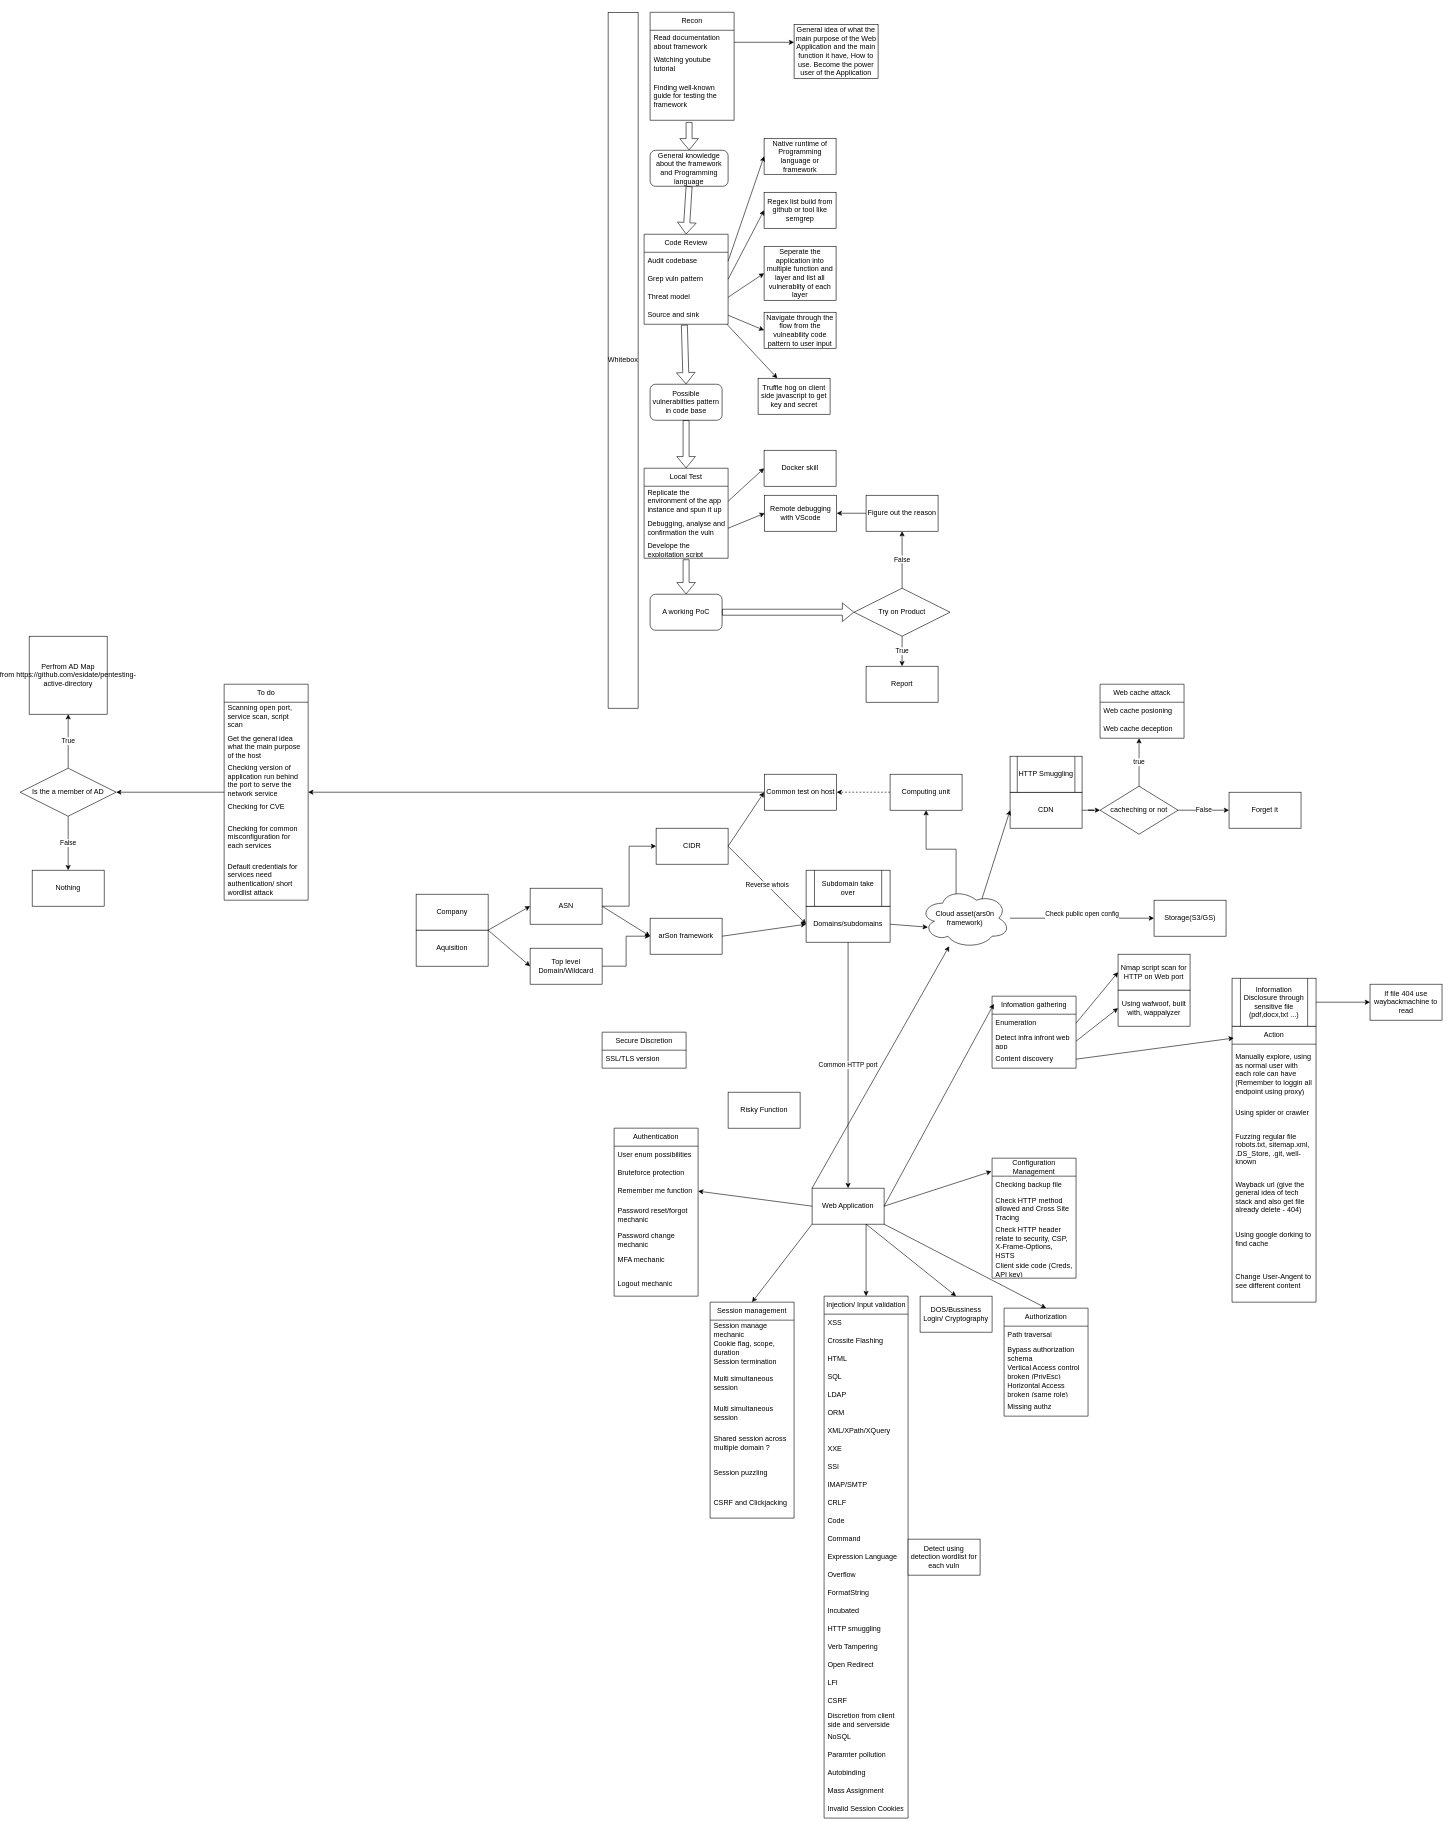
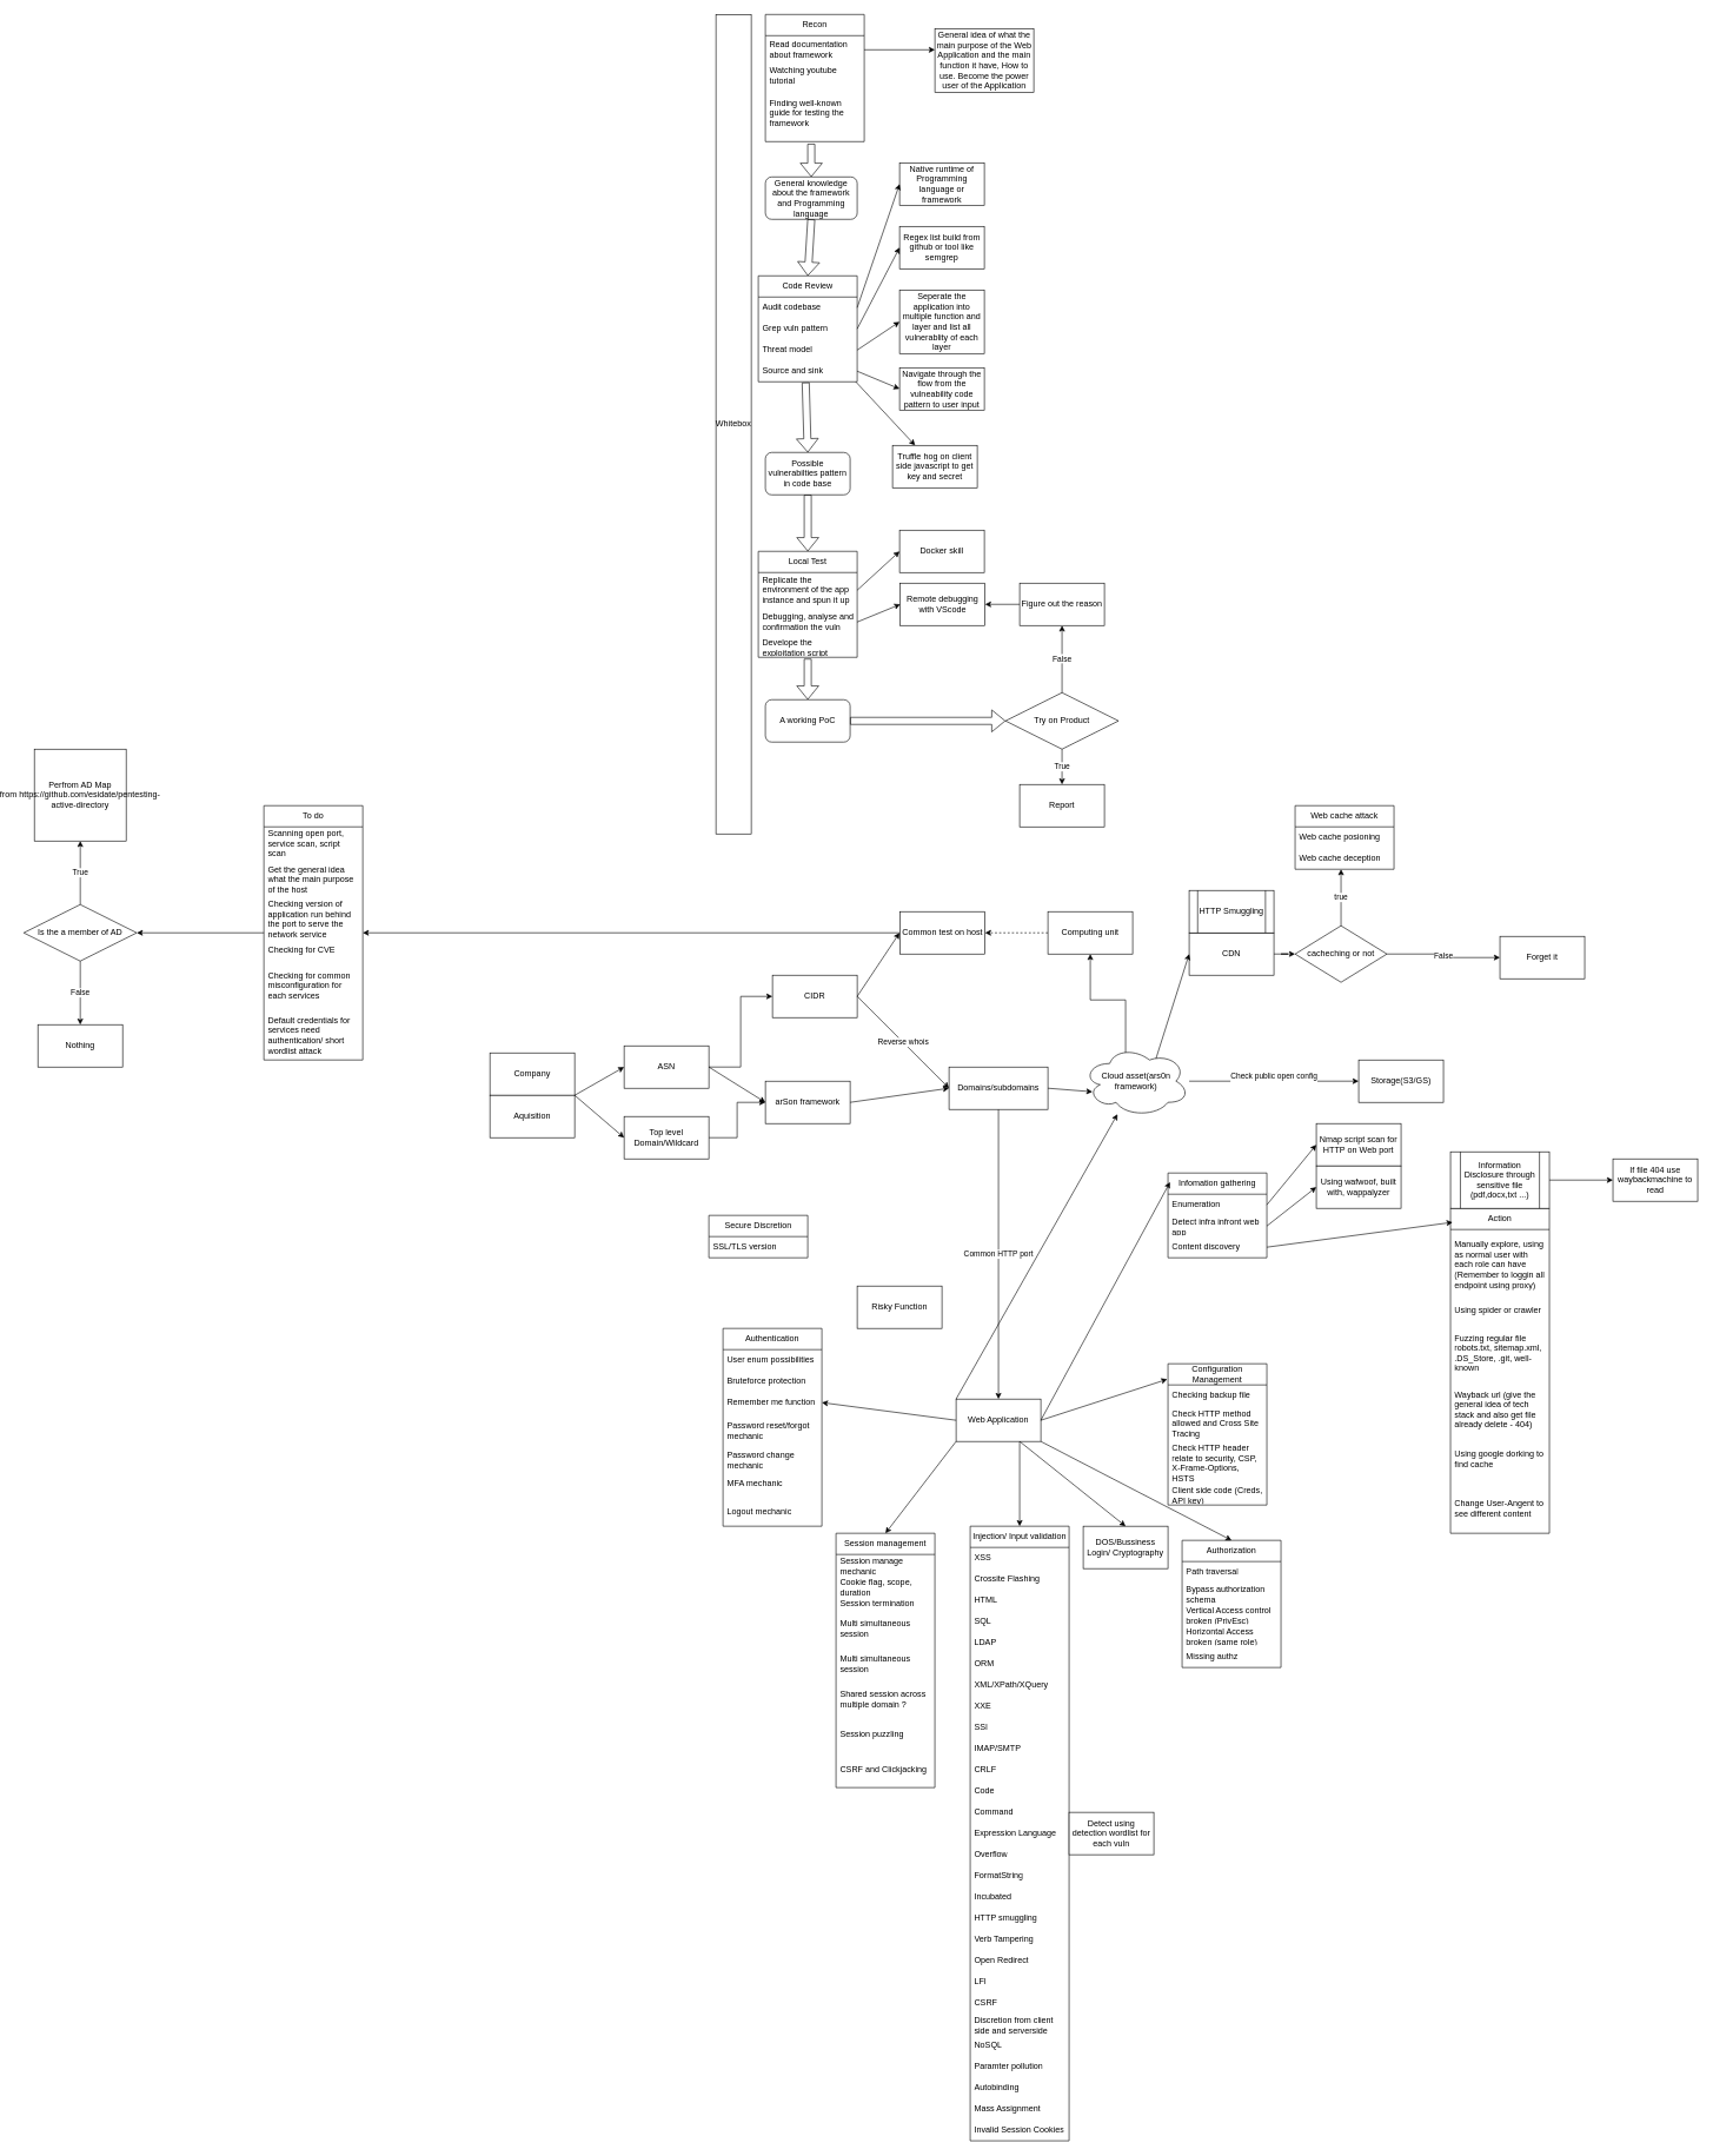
- <mxCell id="74" value="Forget it" style="whiteSpace=wrap;html=1;" parent="1" vertex="1"><mxGeometry x="2035" y="1320" width="120" height="60" as="geometry" /></mxCell>
+ <mxCell id="74" value="Forget it" style="whiteSpace=wrap;html=1;" parent="1" vertex="1"><mxGeometry x="2110" y="1325" width="120" height="60" as="geometry" /></mxCell>
- <mxCell id="88" value="Subdomain take over" style="shape=process;whiteSpace=wrap;html=1;backgroundOutline=1;" parent="1" vertex="1"><mxGeometry x="1330" y="1450" width="140" height="60" as="geometry" /></mxCell>
